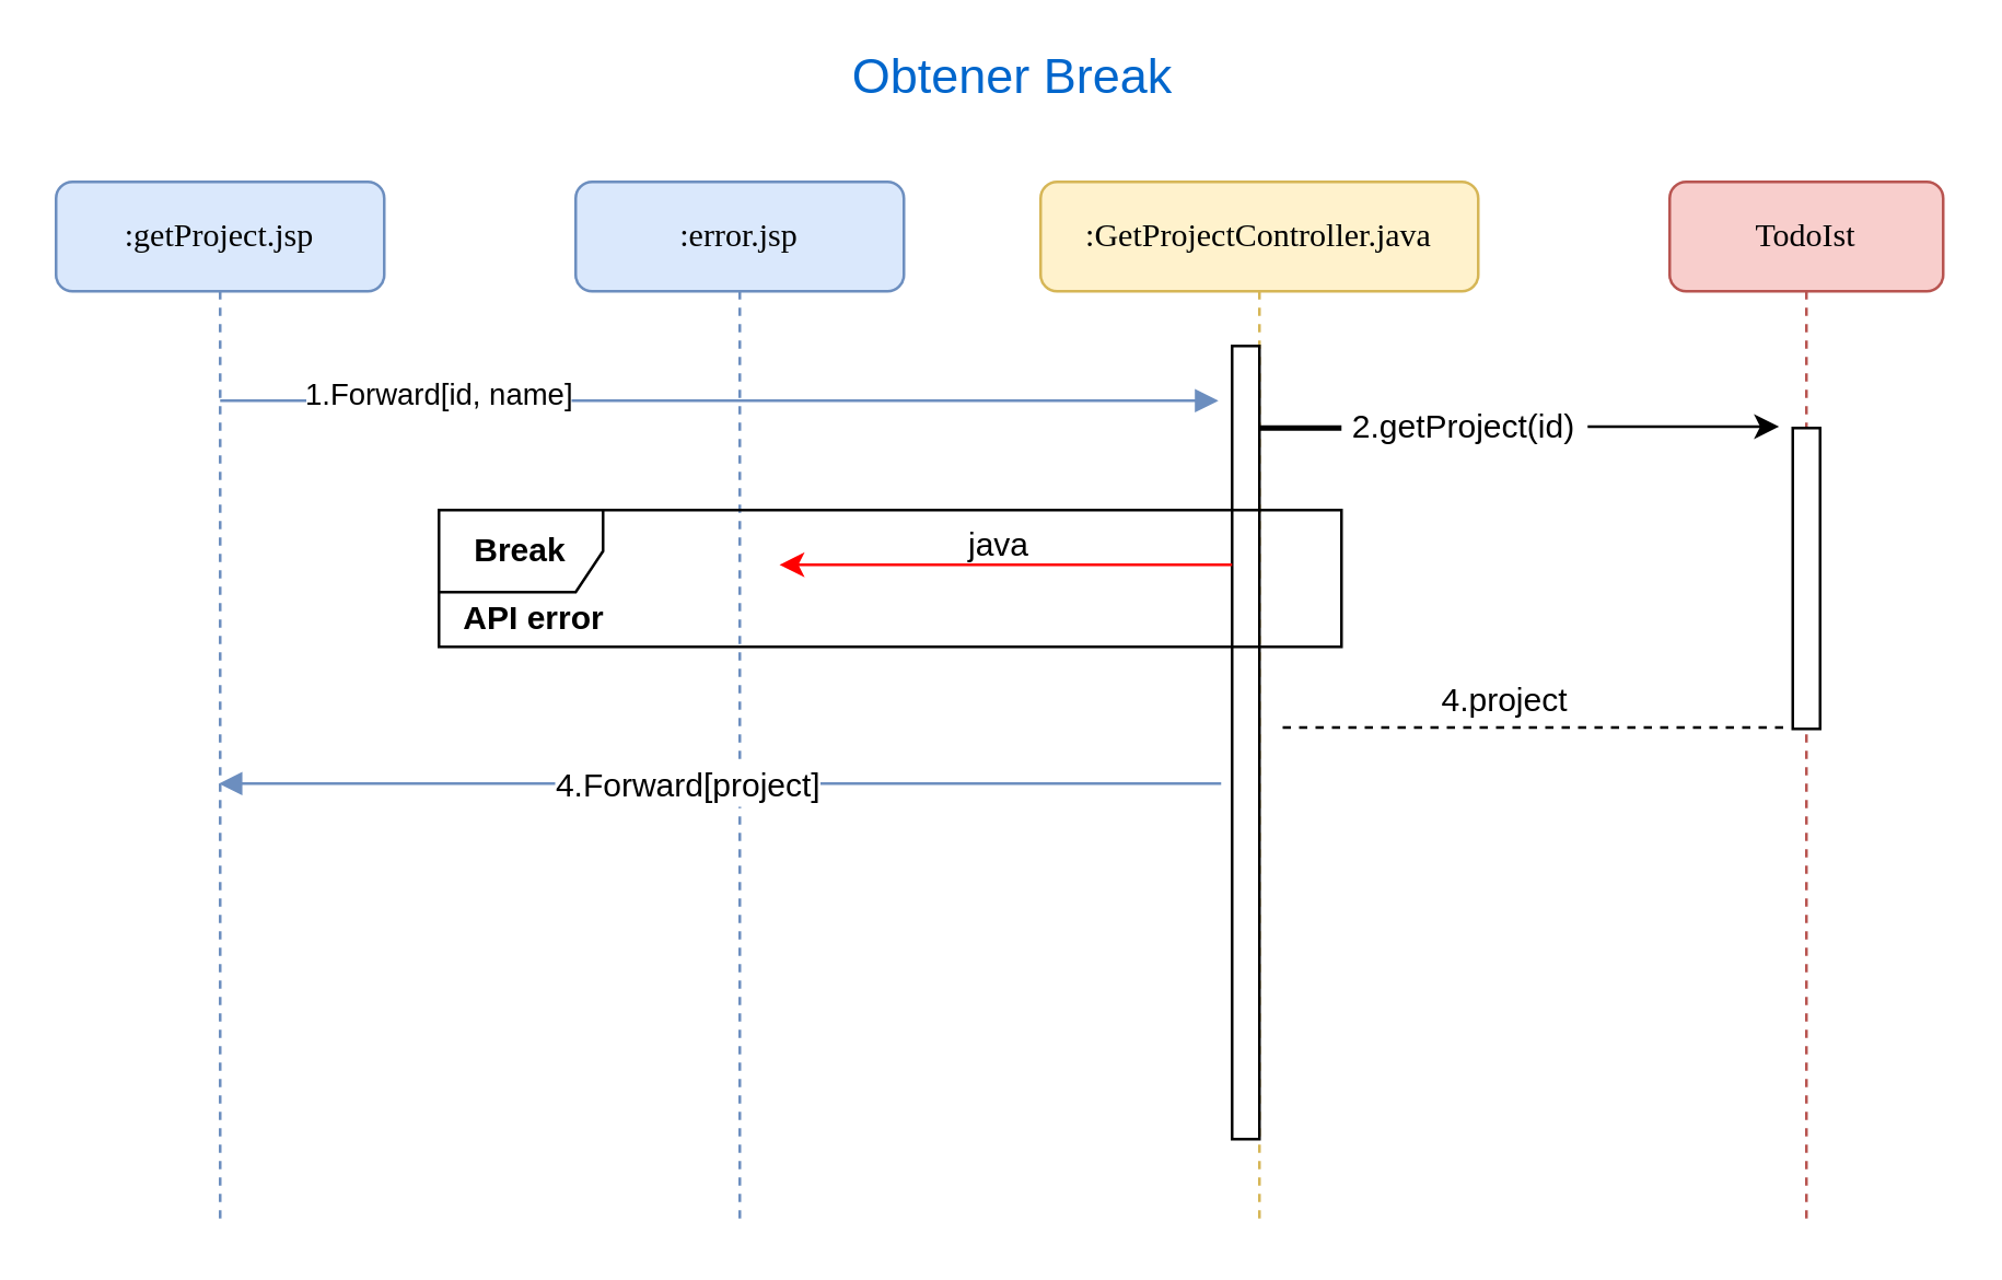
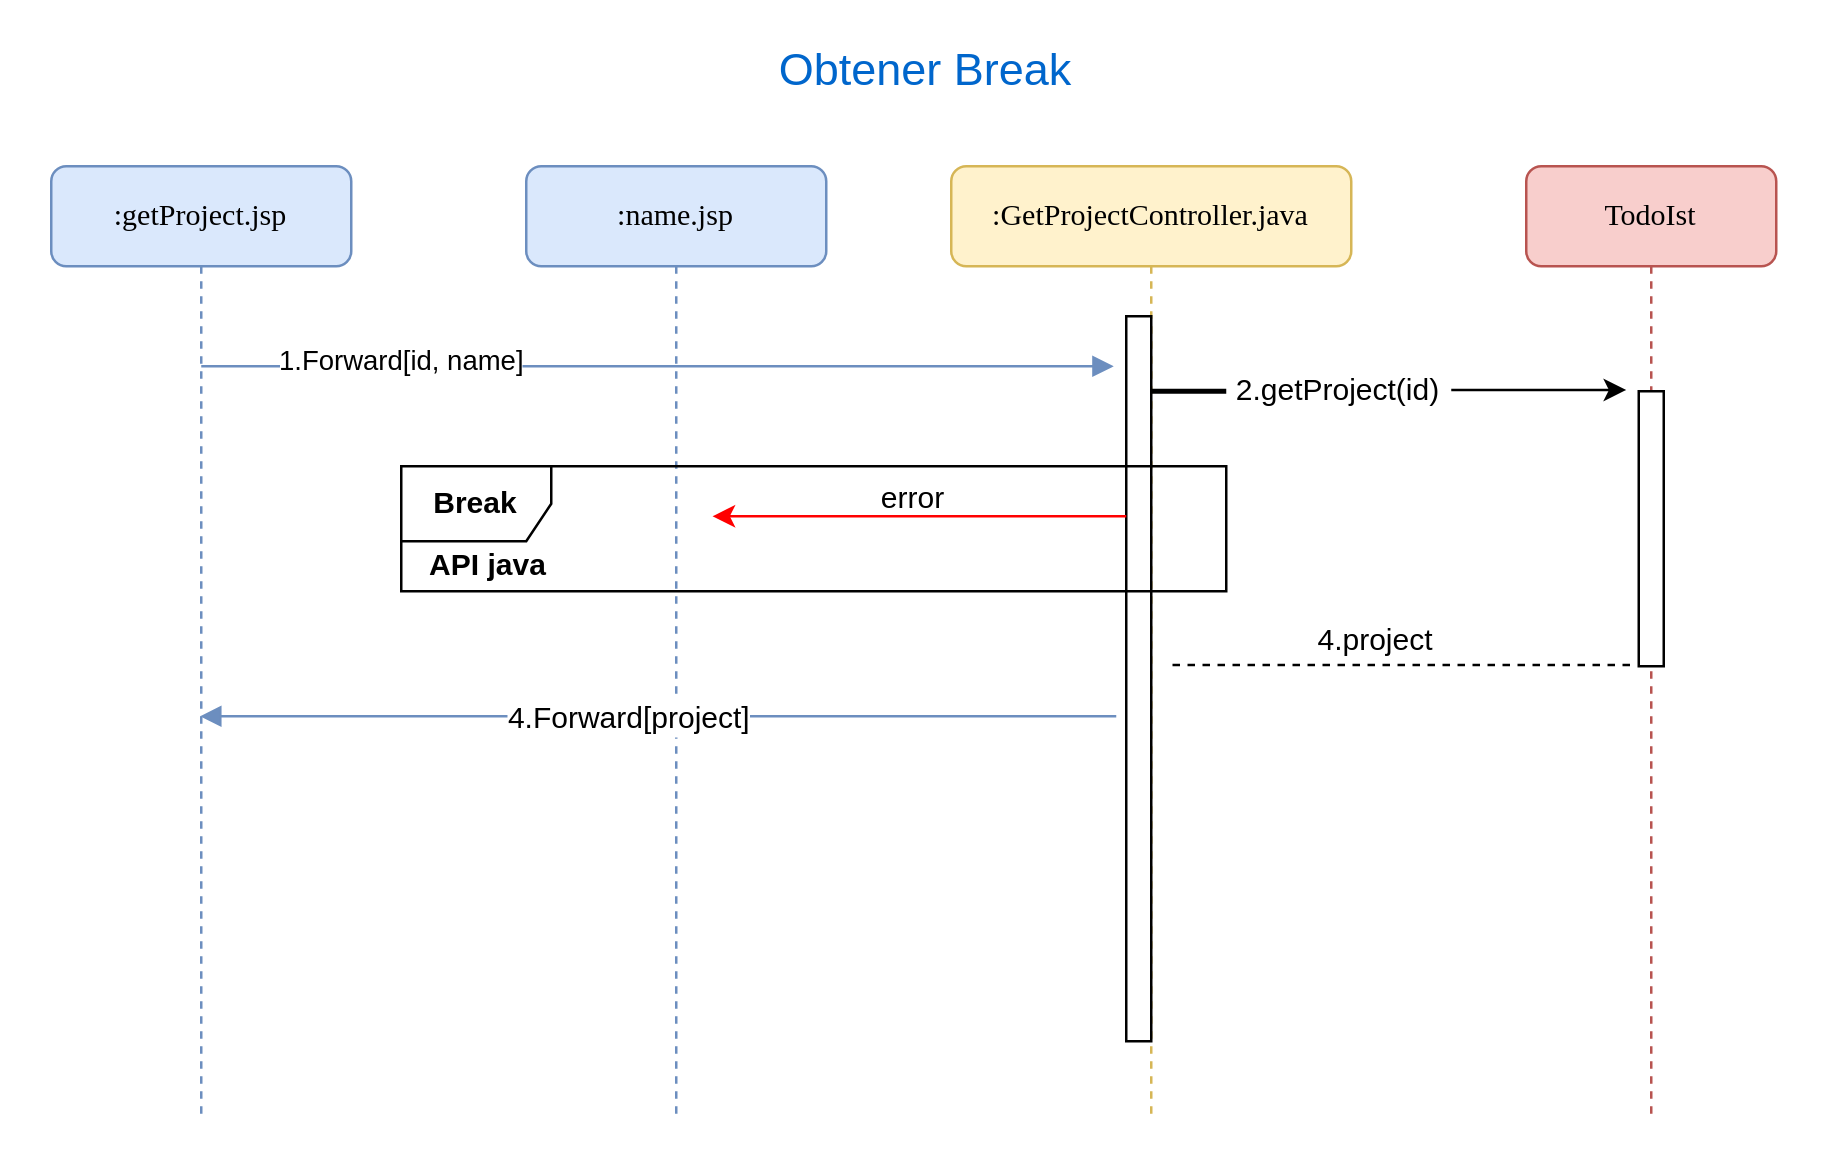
- <mxCell id="4" value=":error.jsp" style="shape=umlLifeline;perimeter=lifelinePerimeter;whiteSpace=wrap;html=1;container=1;collapsible=0;recursiveResize=0;outlineConnect=0;rounded=1;shadow=0;comic=0;labelBackgroundColor=none;strokeColor=#6c8ebf;strokeWidth=1;fillColor=#dae8fc;fontFamily=Verdana;fontSize=12;align=center;" parent="1" vertex="1"><mxGeometry x="210" y="66" width="120" height="380" as="geometry" /></mxCell>
+ <mxCell id="4" value=":name.jsp" style="shape=umlLifeline;perimeter=lifelinePerimeter;whiteSpace=wrap;html=1;container=1;collapsible=0;recursiveResize=0;outlineConnect=0;rounded=1;shadow=0;comic=0;labelBackgroundColor=none;strokeColor=#6c8ebf;strokeWidth=1;fillColor=#dae8fc;fontFamily=Verdana;fontSize=12;align=center;" parent="1" vertex="1"><mxGeometry x="210" y="66" width="120" height="380" as="geometry" /></mxCell>
- <mxCell id="18" value="java&lt;br&gt;&lt;br&gt;" style="text;html=1;strokeColor=none;fillColor=none;align=center;verticalAlign=middle;whiteSpace=wrap;rounded=0;" parent="1" vertex="1"><mxGeometry x="345" y="196" width="40" height="20" as="geometry" /></mxCell>
+ <mxCell id="18" value="error&lt;br&gt;&lt;br&gt;" style="text;html=1;strokeColor=none;fillColor=none;align=center;verticalAlign=middle;whiteSpace=wrap;rounded=0;" parent="1" vertex="1"><mxGeometry x="345" y="196" width="40" height="20" as="geometry" /></mxCell>
- <mxCell id="17" value="&lt;b&gt;API error&lt;/b&gt;" style="text;html=1;strokeColor=none;fillColor=none;align=center;verticalAlign=middle;whiteSpace=wrap;rounded=0;" parent="1" vertex="1"><mxGeometry x="165" y="216" width="60" height="20" as="geometry" /></mxCell>
+ <mxCell id="17" value="&lt;b&gt;API java&lt;/b&gt;" style="text;html=1;strokeColor=none;fillColor=none;align=center;verticalAlign=middle;whiteSpace=wrap;rounded=0;" parent="1" vertex="1"><mxGeometry x="165" y="216" width="60" height="20" as="geometry" /></mxCell>
